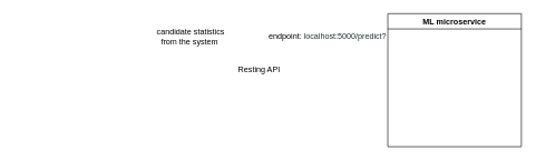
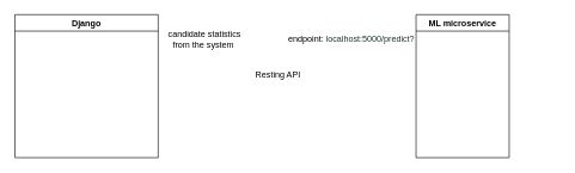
+ <mxCell id="2" value="Django" style="swimlane;" vertex="1" parent="1"><mxGeometry x="20" y="20" width="200" height="200" as="geometry" /></mxCell>
- <mxCell id="3" value="ML microservice" style="swimlane;" vertex="1" parent="1"><mxGeometry x="580" y="20" width="200" height="200" as="geometry" /></mxCell>
+ <mxCell id="3" value="ML microservice" style="swimlane;" vertex="1" parent="1"><mxGeometry x="580" y="20" width="130" height="200" as="geometry" /></mxCell>
